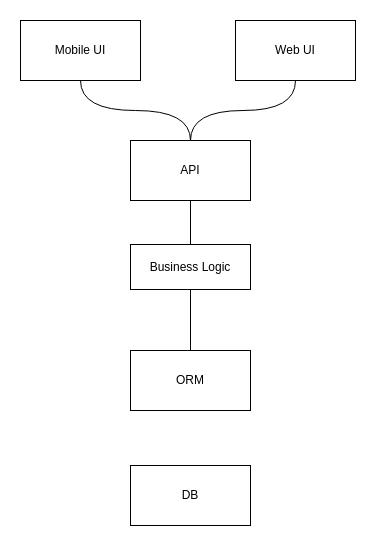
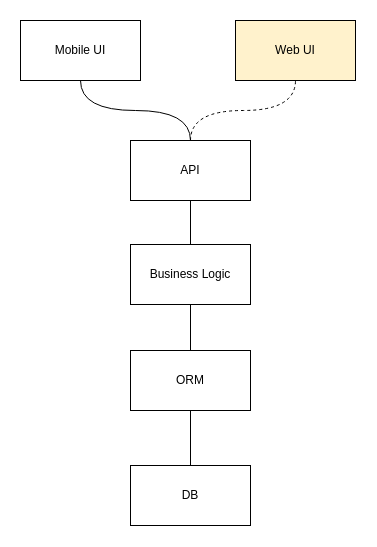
- <mxCell id="6" value="Web UI" style="rounded=0;whiteSpace=wrap;html=1;" vertex="1" parent="1"><mxGeometry x="235" y="20" width="120" height="60" as="geometry" /></mxCell>
+ <mxCell id="6" value="Web UI" style="rounded=0;whiteSpace=wrap;html=1;fillColor=#fff2cc;" vertex="1" parent="1"><mxGeometry x="235" y="20" width="120" height="60" as="geometry" /></mxCell>
- <mxCell id="7" style="edgeStyle=orthogonalEdgeStyle;rounded=0;orthogonalLoop=1;jettySize=auto;html=1;exitX=0.5;exitY=0;exitDx=0;exitDy=0;curved=1;endArrow=none;startFill=0;" edge="1" parent="1" source="9" target="6"><mxGeometry relative="1" as="geometry" /></mxCell>
+ <mxCell id="7" style="edgeStyle=orthogonalEdgeStyle;rounded=0;orthogonalLoop=1;jettySize=auto;html=1;exitX=0.5;exitY=0;exitDx=0;exitDy=0;curved=1;endArrow=none;startFill=0;dashed=1;" edge="1" parent="1" source="9" target="6"><mxGeometry relative="1" as="geometry" /></mxCell>
- <mxCell id="3" value="Business Logic" style="rounded=0;whiteSpace=wrap;html=1;" vertex="1" parent="1"><mxGeometry x="130" y="244" width="120" height="45" as="geometry" /></mxCell>
+ <mxCell id="3" value="Business Logic" style="rounded=0;whiteSpace=wrap;html=1;" vertex="1" parent="1"><mxGeometry x="130" y="244" width="120" height="60" as="geometry" /></mxCell>
+ <mxCell id="10" style="edgeStyle=orthogonalEdgeStyle;rounded=0;orthogonalLoop=1;jettySize=auto;html=1;exitX=0.5;exitY=1;exitDx=0;exitDy=0;endArrow=none;startFill=0;" edge="1" parent="1" source="11" target="12"><mxGeometry relative="1" as="geometry" /></mxCell>
